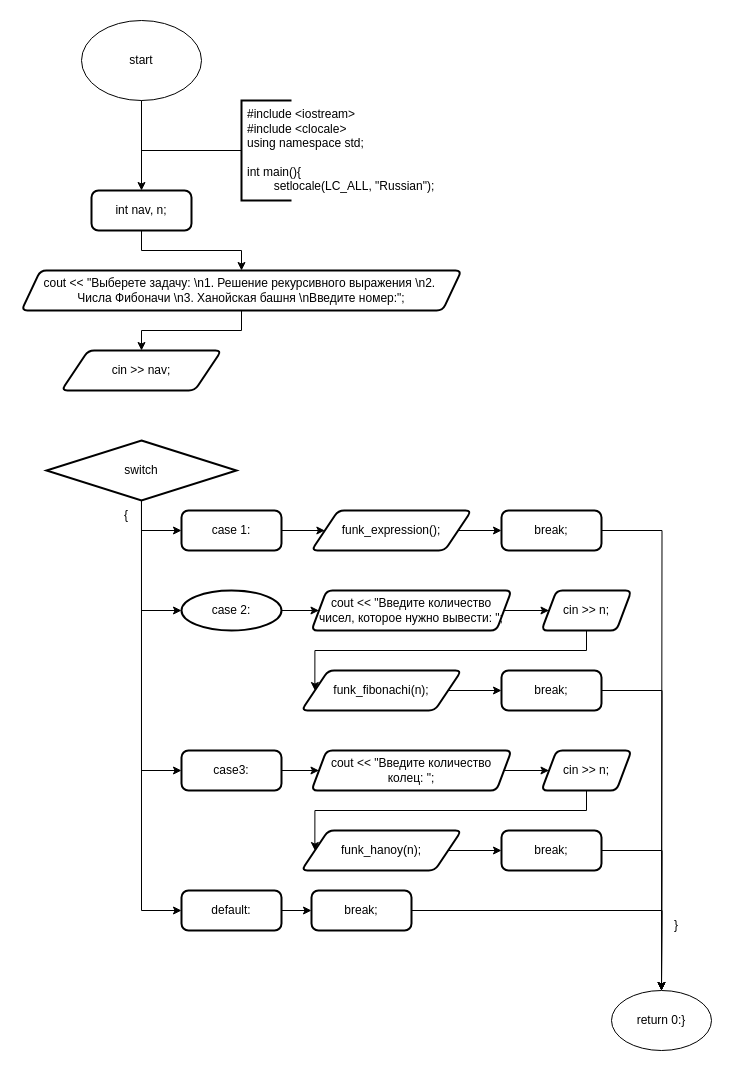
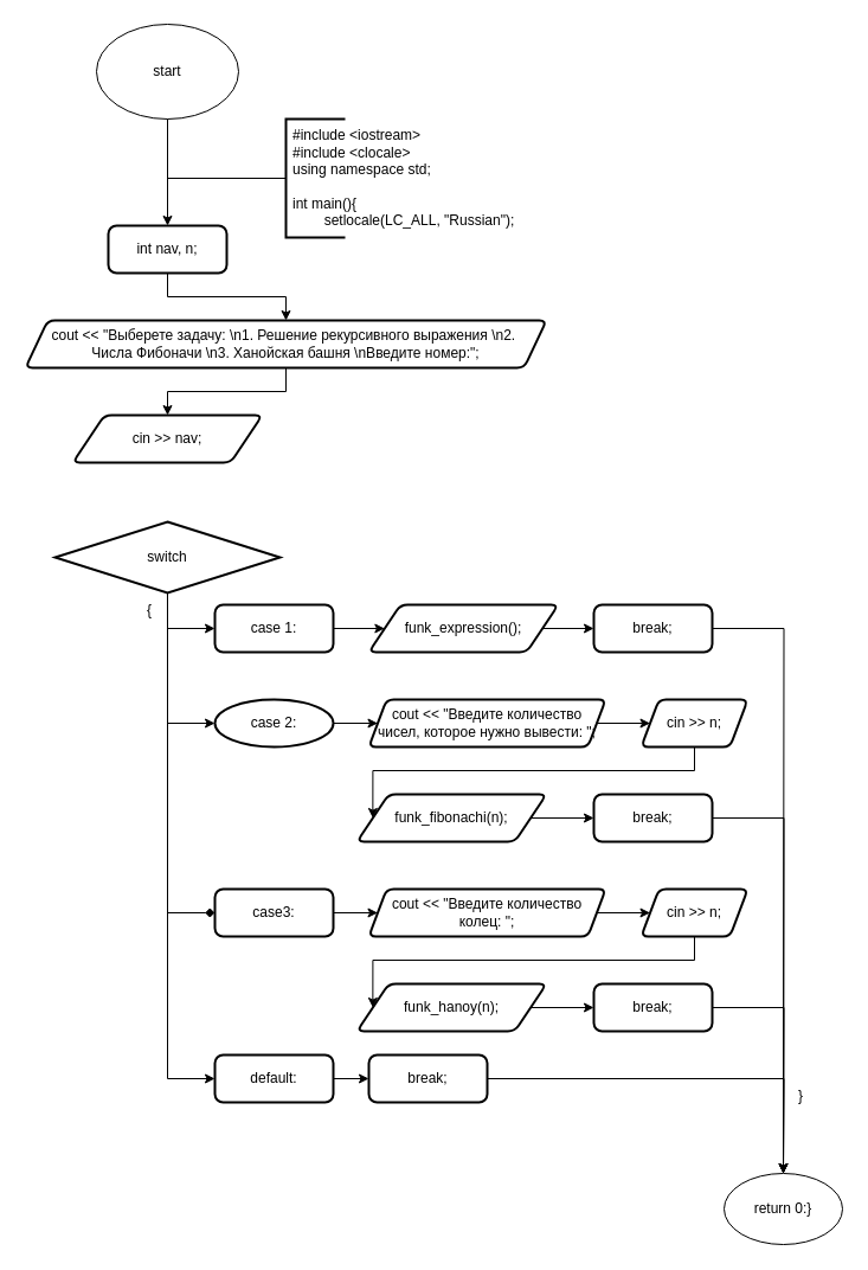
- <mxCell id="13" style="edgeStyle=orthogonalEdgeStyle;rounded=0;orthogonalLoop=1;jettySize=auto;html=1;exitX=0.5;exitY=1;exitDx=0;exitDy=0;exitPerimeter=0;entryX=0;entryY=0.5;entryDx=0;entryDy=0;" edge="1" parent="1" source="14" target="33"><mxGeometry relative="1" as="geometry" /></mxCell>
+ <mxCell id="13" style="edgeStyle=orthogonalEdgeStyle;rounded=0;orthogonalLoop=1;jettySize=auto;html=1;exitX=0.5;exitY=1;exitDx=0;exitDy=0;exitPerimeter=0;entryX=0;entryY=0.5;entryDx=0;entryDy=0;endArrow=diamond;" edge="1" parent="1" source="14" target="33"><mxGeometry relative="1" as="geometry" /></mxCell>
